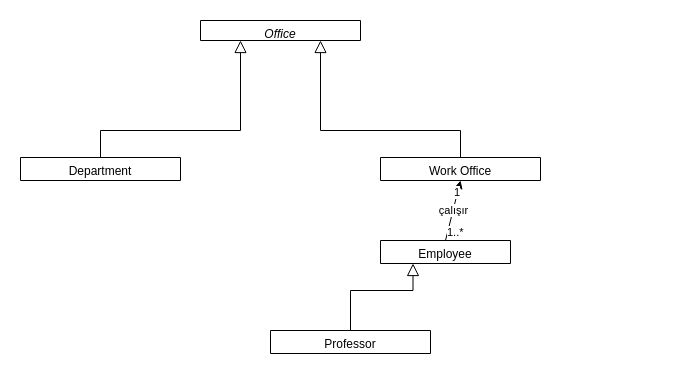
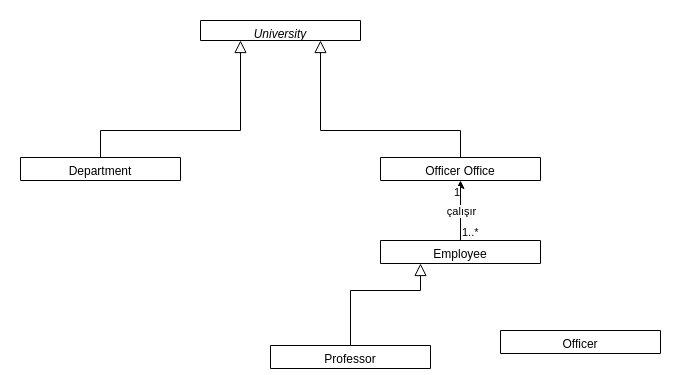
- <mxCell id="2" value="Office" style="swimlane;fontStyle=2;align=center;verticalAlign=top;childLayout=stackLayout;horizontal=1;startSize=26;horizontalStack=0;resizeParent=1;resizeLast=0;collapsible=1;marginBottom=0;rounded=0;shadow=0;strokeWidth=1;" parent="1" vertex="1"><mxGeometry x="200" y="20" width="160" height="20" as="geometry"><mxRectangle x="230" y="140" width="160" height="26" as="alternateBounds" /></mxGeometry></mxCell>
+ <mxCell id="2" value="University" style="swimlane;fontStyle=2;align=center;verticalAlign=top;childLayout=stackLayout;horizontal=1;startSize=26;horizontalStack=0;resizeParent=1;resizeLast=0;collapsible=1;marginBottom=0;rounded=0;shadow=0;strokeWidth=1;" parent="1" vertex="1"><mxGeometry x="200" y="20" width="160" height="20" as="geometry"><mxRectangle x="230" y="140" width="160" height="26" as="alternateBounds" /></mxGeometry></mxCell>
- <mxCell id="5" value="Work Office" style="swimlane;fontStyle=0;align=center;verticalAlign=top;childLayout=stackLayout;horizontal=1;startSize=26;horizontalStack=0;resizeParent=1;resizeLast=0;collapsible=1;marginBottom=0;rounded=0;shadow=0;strokeWidth=1;" vertex="1" parent="1"><mxGeometry x="380" y="157" width="160" height="23" as="geometry"><mxRectangle x="550" y="145.5" width="170" height="26" as="alternateBounds" /></mxGeometry></mxCell>
+ <mxCell id="5" value="Officer Office" style="swimlane;fontStyle=0;align=center;verticalAlign=top;childLayout=stackLayout;horizontal=1;startSize=26;horizontalStack=0;resizeParent=1;resizeLast=0;collapsible=1;marginBottom=0;rounded=0;shadow=0;strokeWidth=1;" vertex="1" parent="1"><mxGeometry x="380" y="157" width="160" height="23" as="geometry"><mxRectangle x="550" y="145.5" width="170" height="26" as="alternateBounds" /></mxGeometry></mxCell>
- <mxCell id="7" value="Employee" style="swimlane;fontStyle=0;align=center;verticalAlign=top;childLayout=stackLayout;horizontal=1;startSize=26;horizontalStack=0;resizeParent=1;resizeLast=0;collapsible=1;marginBottom=0;rounded=0;shadow=0;strokeWidth=1;" vertex="1" parent="1"><mxGeometry x="380" y="240" width="130" height="23" as="geometry"><mxRectangle x="550" y="145.5" width="170" height="26" as="alternateBounds" /></mxGeometry></mxCell>
+ <mxCell id="7" value="Employee" style="swimlane;fontStyle=0;align=center;verticalAlign=top;childLayout=stackLayout;horizontal=1;startSize=26;horizontalStack=0;resizeParent=1;resizeLast=0;collapsible=1;marginBottom=0;rounded=0;shadow=0;strokeWidth=1;" vertex="1" parent="1"><mxGeometry x="380" y="240" width="160" height="23" as="geometry"><mxRectangle x="550" y="145.5" width="170" height="26" as="alternateBounds" /></mxGeometry></mxCell>
- <mxCell id="12" value="Professor" style="swimlane;fontStyle=0;align=center;verticalAlign=top;childLayout=stackLayout;horizontal=1;startSize=26;horizontalStack=0;resizeParent=1;resizeLast=0;collapsible=1;marginBottom=0;rounded=0;shadow=0;strokeWidth=1;" vertex="1" parent="1"><mxGeometry x="270" y="330" width="160" height="23" as="geometry"><mxRectangle x="550" y="145.5" width="170" height="26" as="alternateBounds" /></mxGeometry></mxCell>
+ <mxCell id="12" value="Professor" style="swimlane;fontStyle=0;align=center;verticalAlign=top;childLayout=stackLayout;horizontal=1;startSize=26;horizontalStack=0;resizeParent=1;resizeLast=0;collapsible=1;marginBottom=0;rounded=0;shadow=0;strokeWidth=1;" vertex="1" parent="1"><mxGeometry x="270" y="345" width="160" height="23" as="geometry"><mxRectangle x="550" y="145.5" width="170" height="26" as="alternateBounds" /></mxGeometry></mxCell>
+ <mxCell id="13" value="Officer" style="swimlane;fontStyle=0;align=center;verticalAlign=top;childLayout=stackLayout;horizontal=1;startSize=26;horizontalStack=0;resizeParent=1;resizeLast=0;collapsible=1;marginBottom=0;rounded=0;shadow=0;strokeWidth=1;" vertex="1" parent="1"><mxGeometry x="500" y="330" width="160" height="23" as="geometry"><mxRectangle x="550" y="145.5" width="170" height="26" as="alternateBounds" /></mxGeometry></mxCell>
